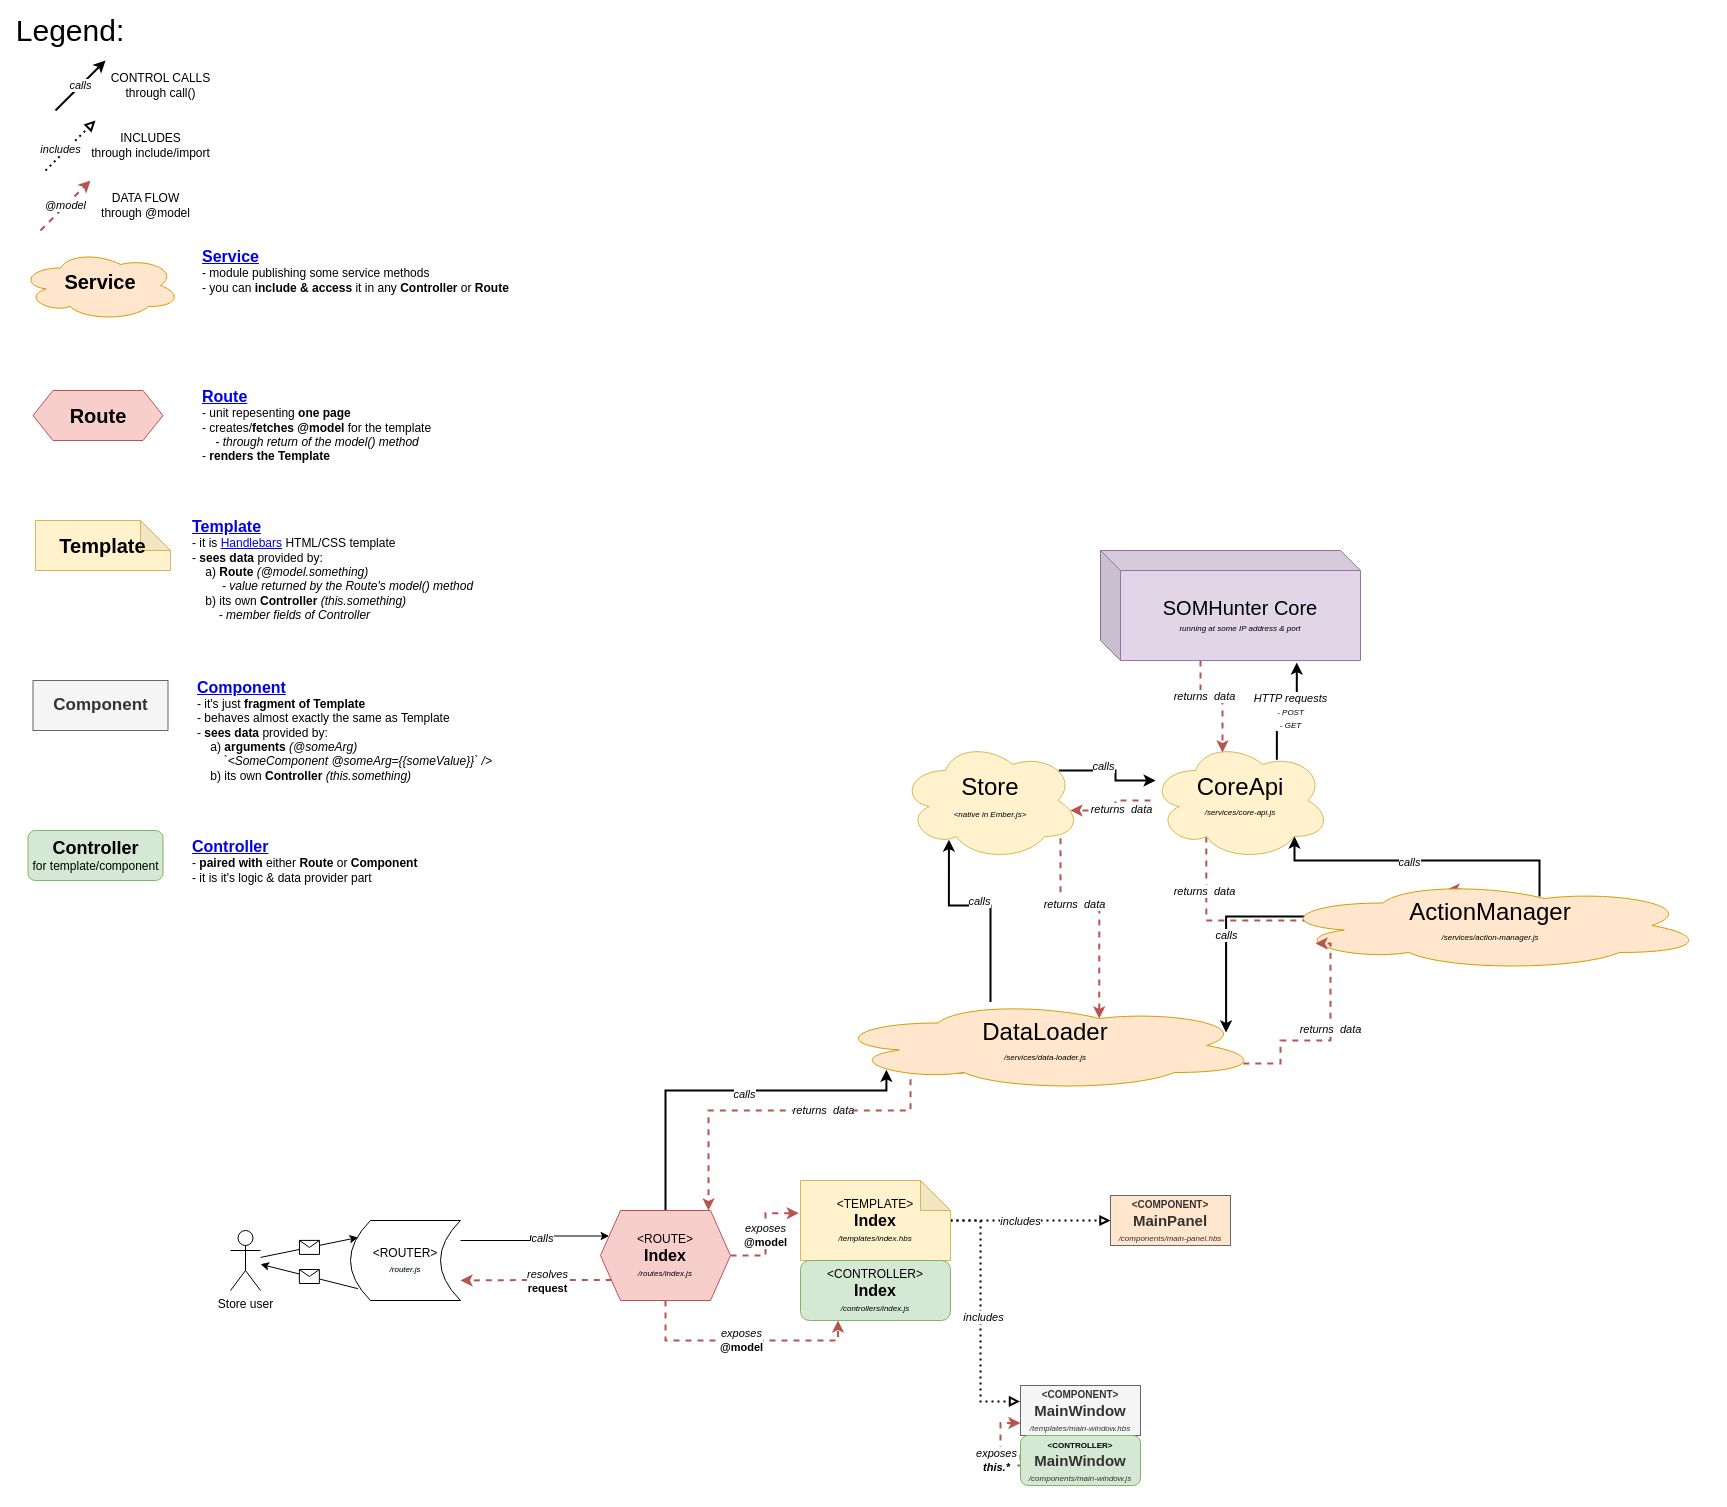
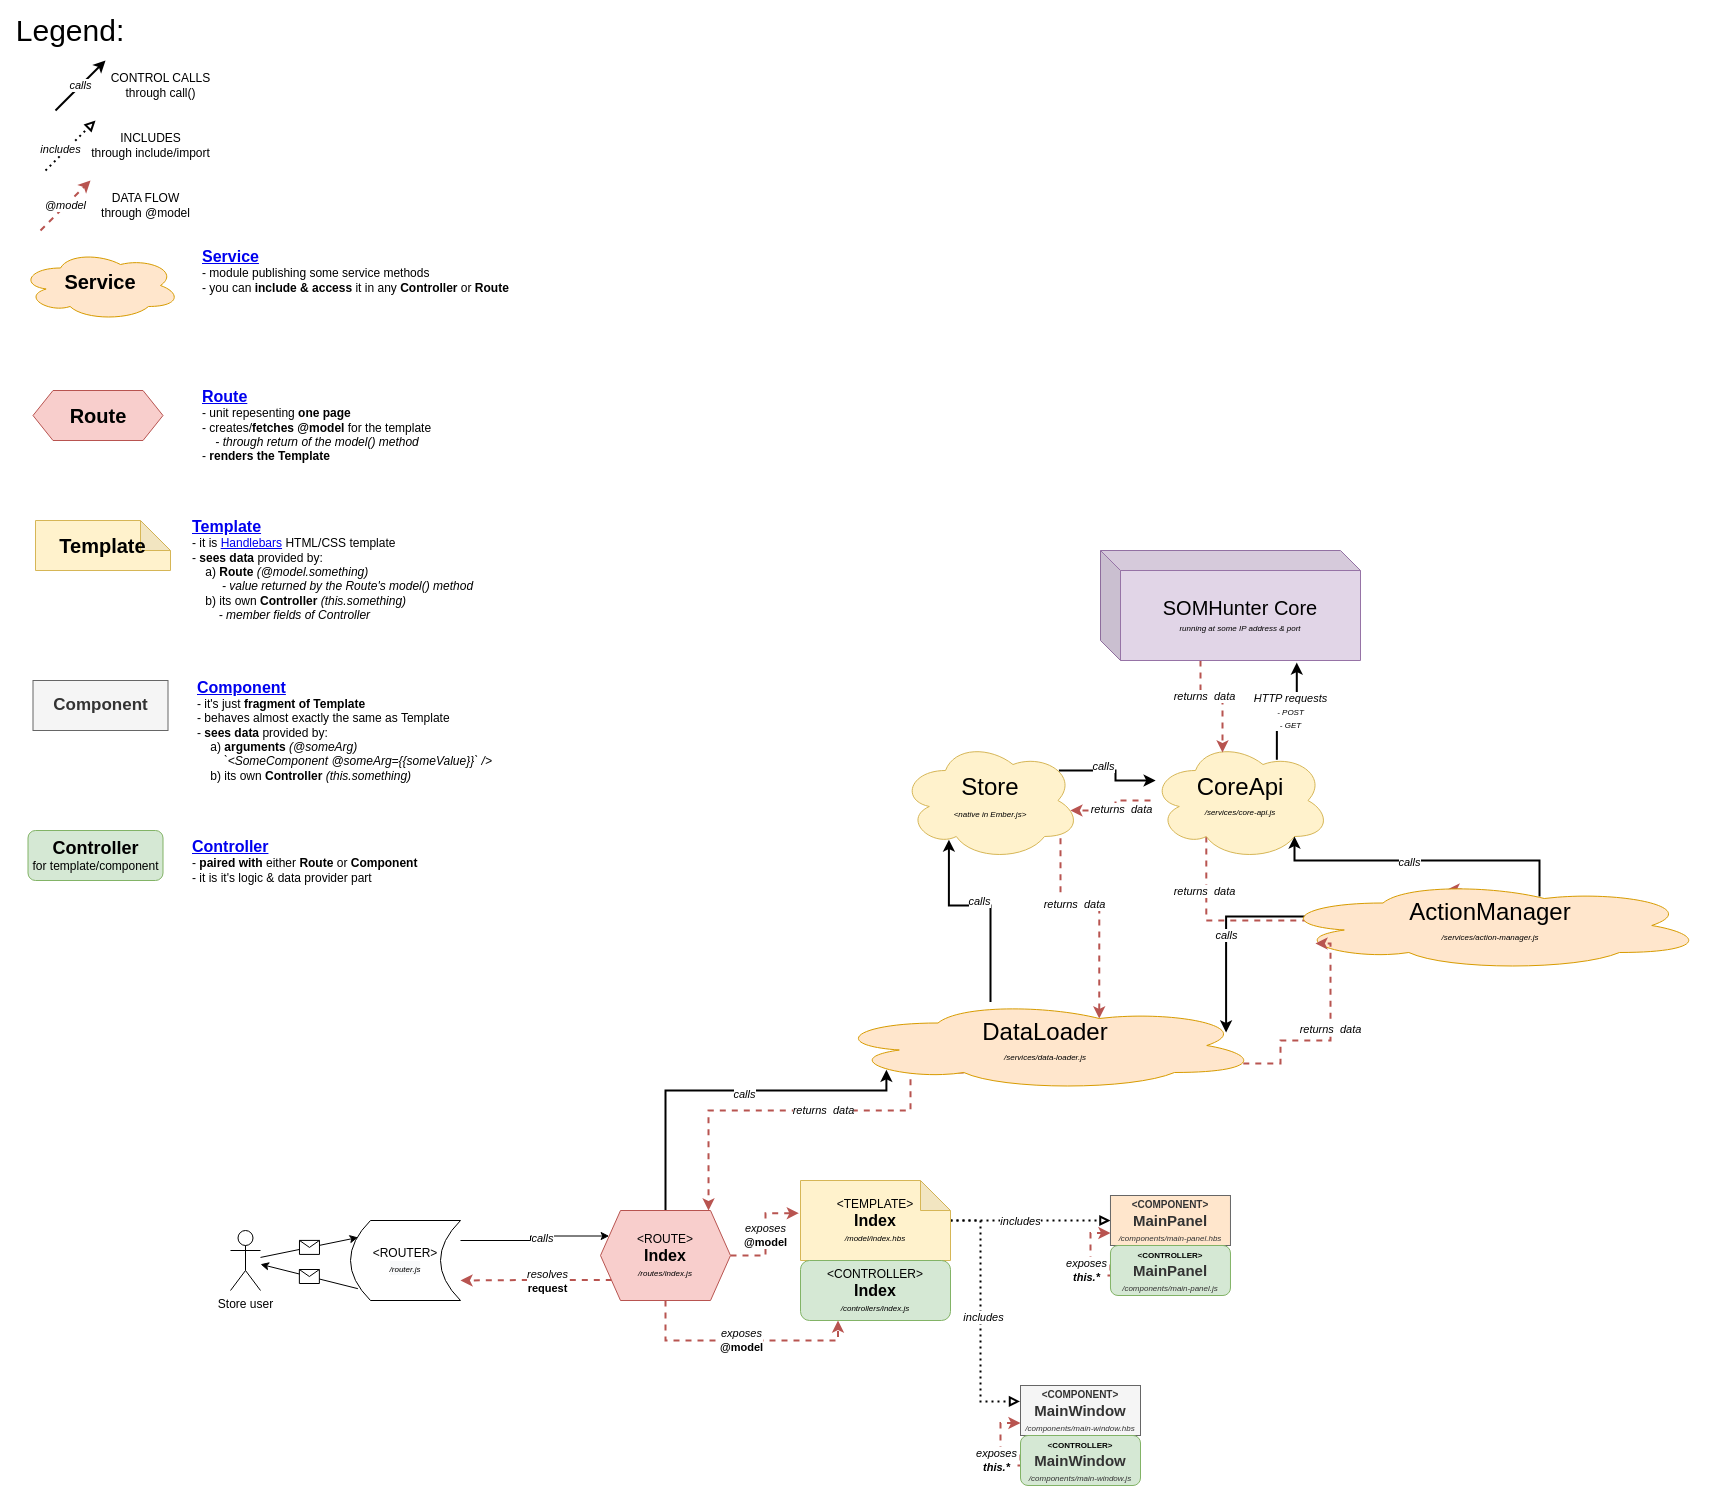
- <mxCell id="13" value="&amp;lt;TEMPLATE&amp;gt;&lt;br&gt;&lt;font style=&quot;font-size: 16px&quot;&gt;&lt;b&gt;Index&lt;/b&gt;&lt;/font&gt;&lt;br&gt;&lt;i&gt;&lt;font style=&quot;font-size: 8px&quot;&gt;/templates/index.hbs&lt;/font&gt;&lt;/i&gt;" style="shape=note;whiteSpace=wrap;html=1;backgroundOutline=1;darkOpacity=0.05;fillColor=#fff2cc;strokeColor=#d6b656;" parent="1" vertex="1"><mxGeometry x="800" y="1180" width="150" height="80" as="geometry" /></mxCell>
+ <mxCell id="13" value="&amp;lt;TEMPLATE&amp;gt;&lt;br&gt;&lt;font style=&quot;font-size: 16px&quot;&gt;&lt;b&gt;Index&lt;/b&gt;&lt;/font&gt;&lt;br&gt;&lt;i&gt;&lt;font style=&quot;font-size: 8px&quot;&gt;/model/index.hbs&lt;/font&gt;&lt;/i&gt;" style="shape=note;whiteSpace=wrap;html=1;backgroundOutline=1;darkOpacity=0.05;fillColor=#fff2cc;strokeColor=#d6b656;" parent="1" vertex="1"><mxGeometry x="800" y="1180" width="150" height="80" as="geometry" /></mxCell>
+ <mxCell id="73" value="&lt;font style=&quot;font-size: 8px&quot;&gt;&lt;b&gt;&amp;lt;CONTROLLER&amp;gt;&lt;br&gt;&lt;/b&gt;&lt;b style=&quot;color: rgb(51 , 51 , 51) ; font-size: 12px&quot;&gt;&lt;font style=&quot;font-size: 15px&quot;&gt;MainPanel&lt;/font&gt;&lt;/b&gt;&lt;br&gt;&lt;/font&gt;&lt;i style=&quot;color: rgb(51 , 51 , 51)&quot;&gt;&lt;font style=&quot;font-size: 8px&quot;&gt;/components/main-panel.js&lt;/font&gt;&lt;/i&gt;" style="rounded=1;whiteSpace=wrap;html=1;fillColor=#d5e8d4;strokeColor=#82b366;" vertex="1" parent="1"><mxGeometry x="1109.97" y="1245" width="120" height="50" as="geometry" /></mxCell>
+ <mxCell id="72" value="&lt;i&gt;exposes &lt;br&gt;&lt;b&gt;this.*&lt;/b&gt;&lt;/i&gt;" style="edgeStyle=orthogonalEdgeStyle;rounded=0;orthogonalLoop=1;jettySize=auto;html=1;entryX=0;entryY=0.75;entryDx=0;entryDy=0;dashed=1;endArrow=classic;endFill=1;strokeWidth=2;fillColor=#f8cecc;strokeColor=#b85450;exitX=0;exitY=0.5;exitDx=0;exitDy=0;" edge="1" parent="1" source="73" target="70"><mxGeometry x="0.467" y="4" relative="1" as="geometry"><Array as="points"><mxPoint x="1109.97" y="1265" /><mxPoint x="1169.97" y="1265" /><mxPoint x="1169.97" y="1275" /><mxPoint x="1089.97" y="1275" /><mxPoint x="1089.97" y="1233" /></Array><mxPoint as="offset" /></mxGeometry></mxCell>
- <mxCell id="42" value="&lt;b&gt;&lt;font style=&quot;font-size: 10px&quot;&gt;&amp;lt;COMPONENT&amp;gt;&lt;/font&gt;&lt;br&gt;&lt;font style=&quot;font-size: 15px&quot;&gt;MainWindow&lt;/font&gt;&lt;/b&gt;&lt;font style=&quot;font-size: 15px&quot;&gt;&lt;br&gt;&lt;/font&gt;&lt;i&gt;&lt;font style=&quot;font-size: 8px&quot;&gt;/templates/main-window.hbs&lt;/font&gt;&lt;/i&gt;" style="rounded=0;whiteSpace=wrap;html=1;fillColor=#f5f5f5;strokeColor=#666666;fontColor=#333333;" parent="1" vertex="1"><mxGeometry x="1020" y="1385" width="120" height="50" as="geometry" /></mxCell>
+ <mxCell id="42" value="&lt;b&gt;&lt;font style=&quot;font-size: 10px&quot;&gt;&amp;lt;COMPONENT&amp;gt;&lt;/font&gt;&lt;br&gt;&lt;font style=&quot;font-size: 15px&quot;&gt;MainWindow&lt;/font&gt;&lt;/b&gt;&lt;font style=&quot;font-size: 15px&quot;&gt;&lt;br&gt;&lt;/font&gt;&lt;i&gt;&lt;font style=&quot;font-size: 8px&quot;&gt;/components/main-window.hbs&lt;/font&gt;&lt;/i&gt;" style="rounded=0;whiteSpace=wrap;html=1;fillColor=#f5f5f5;strokeColor=#666666;fontColor=#333333;" parent="1" vertex="1"><mxGeometry x="1020" y="1385" width="120" height="50" as="geometry" /></mxCell>
